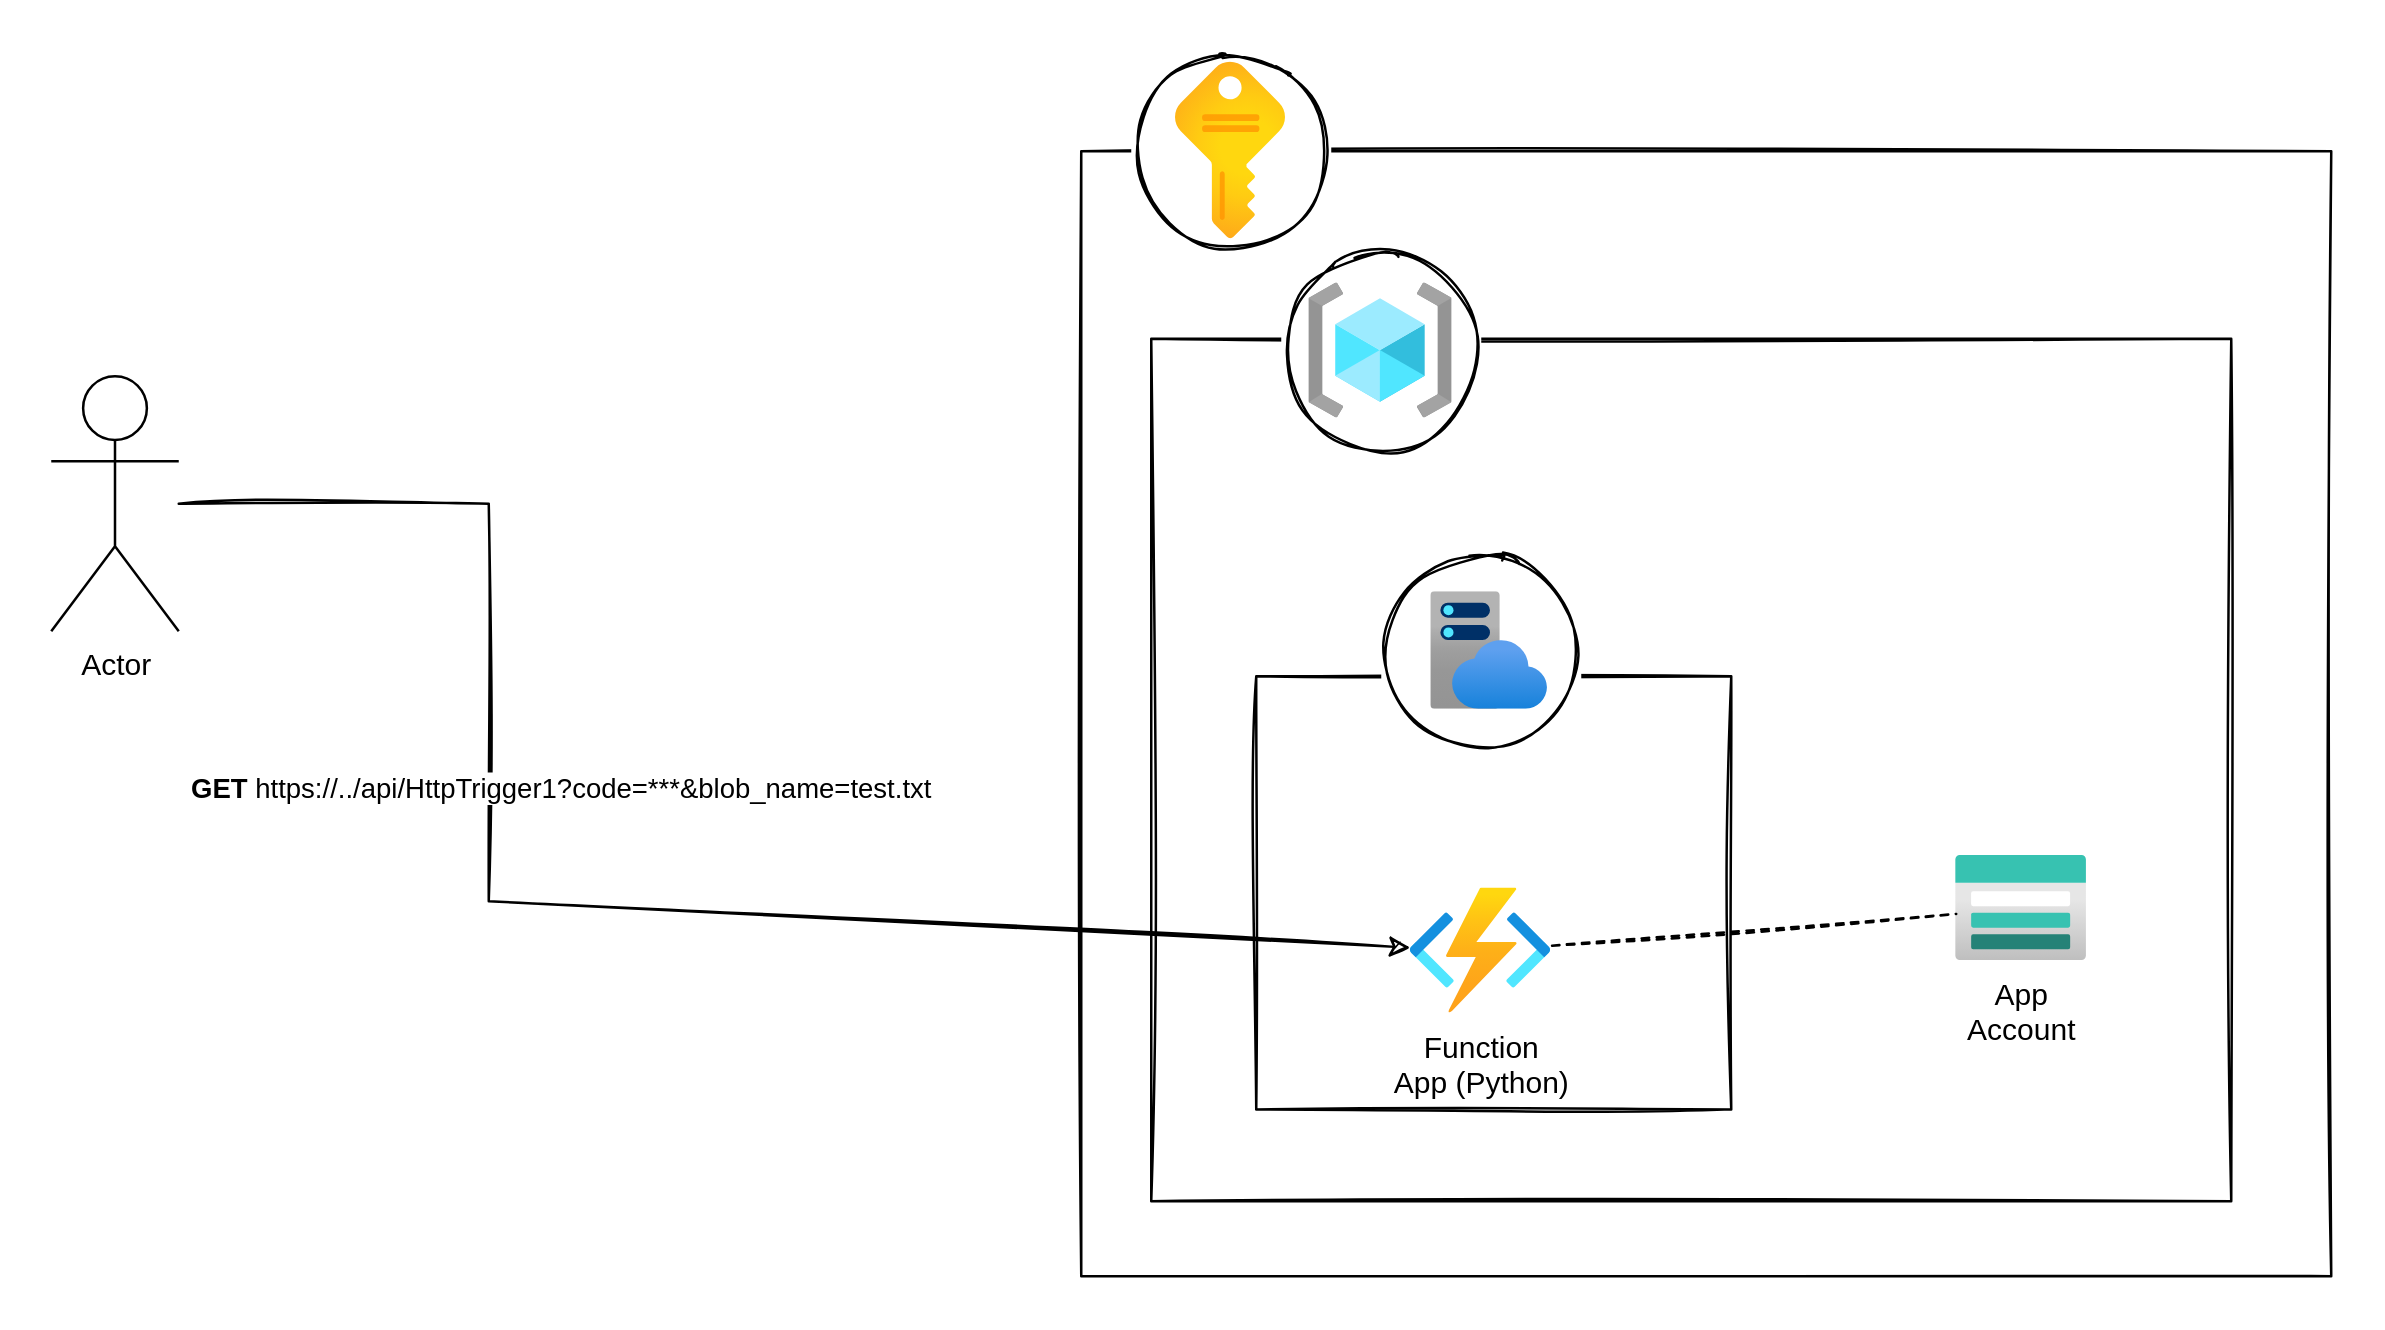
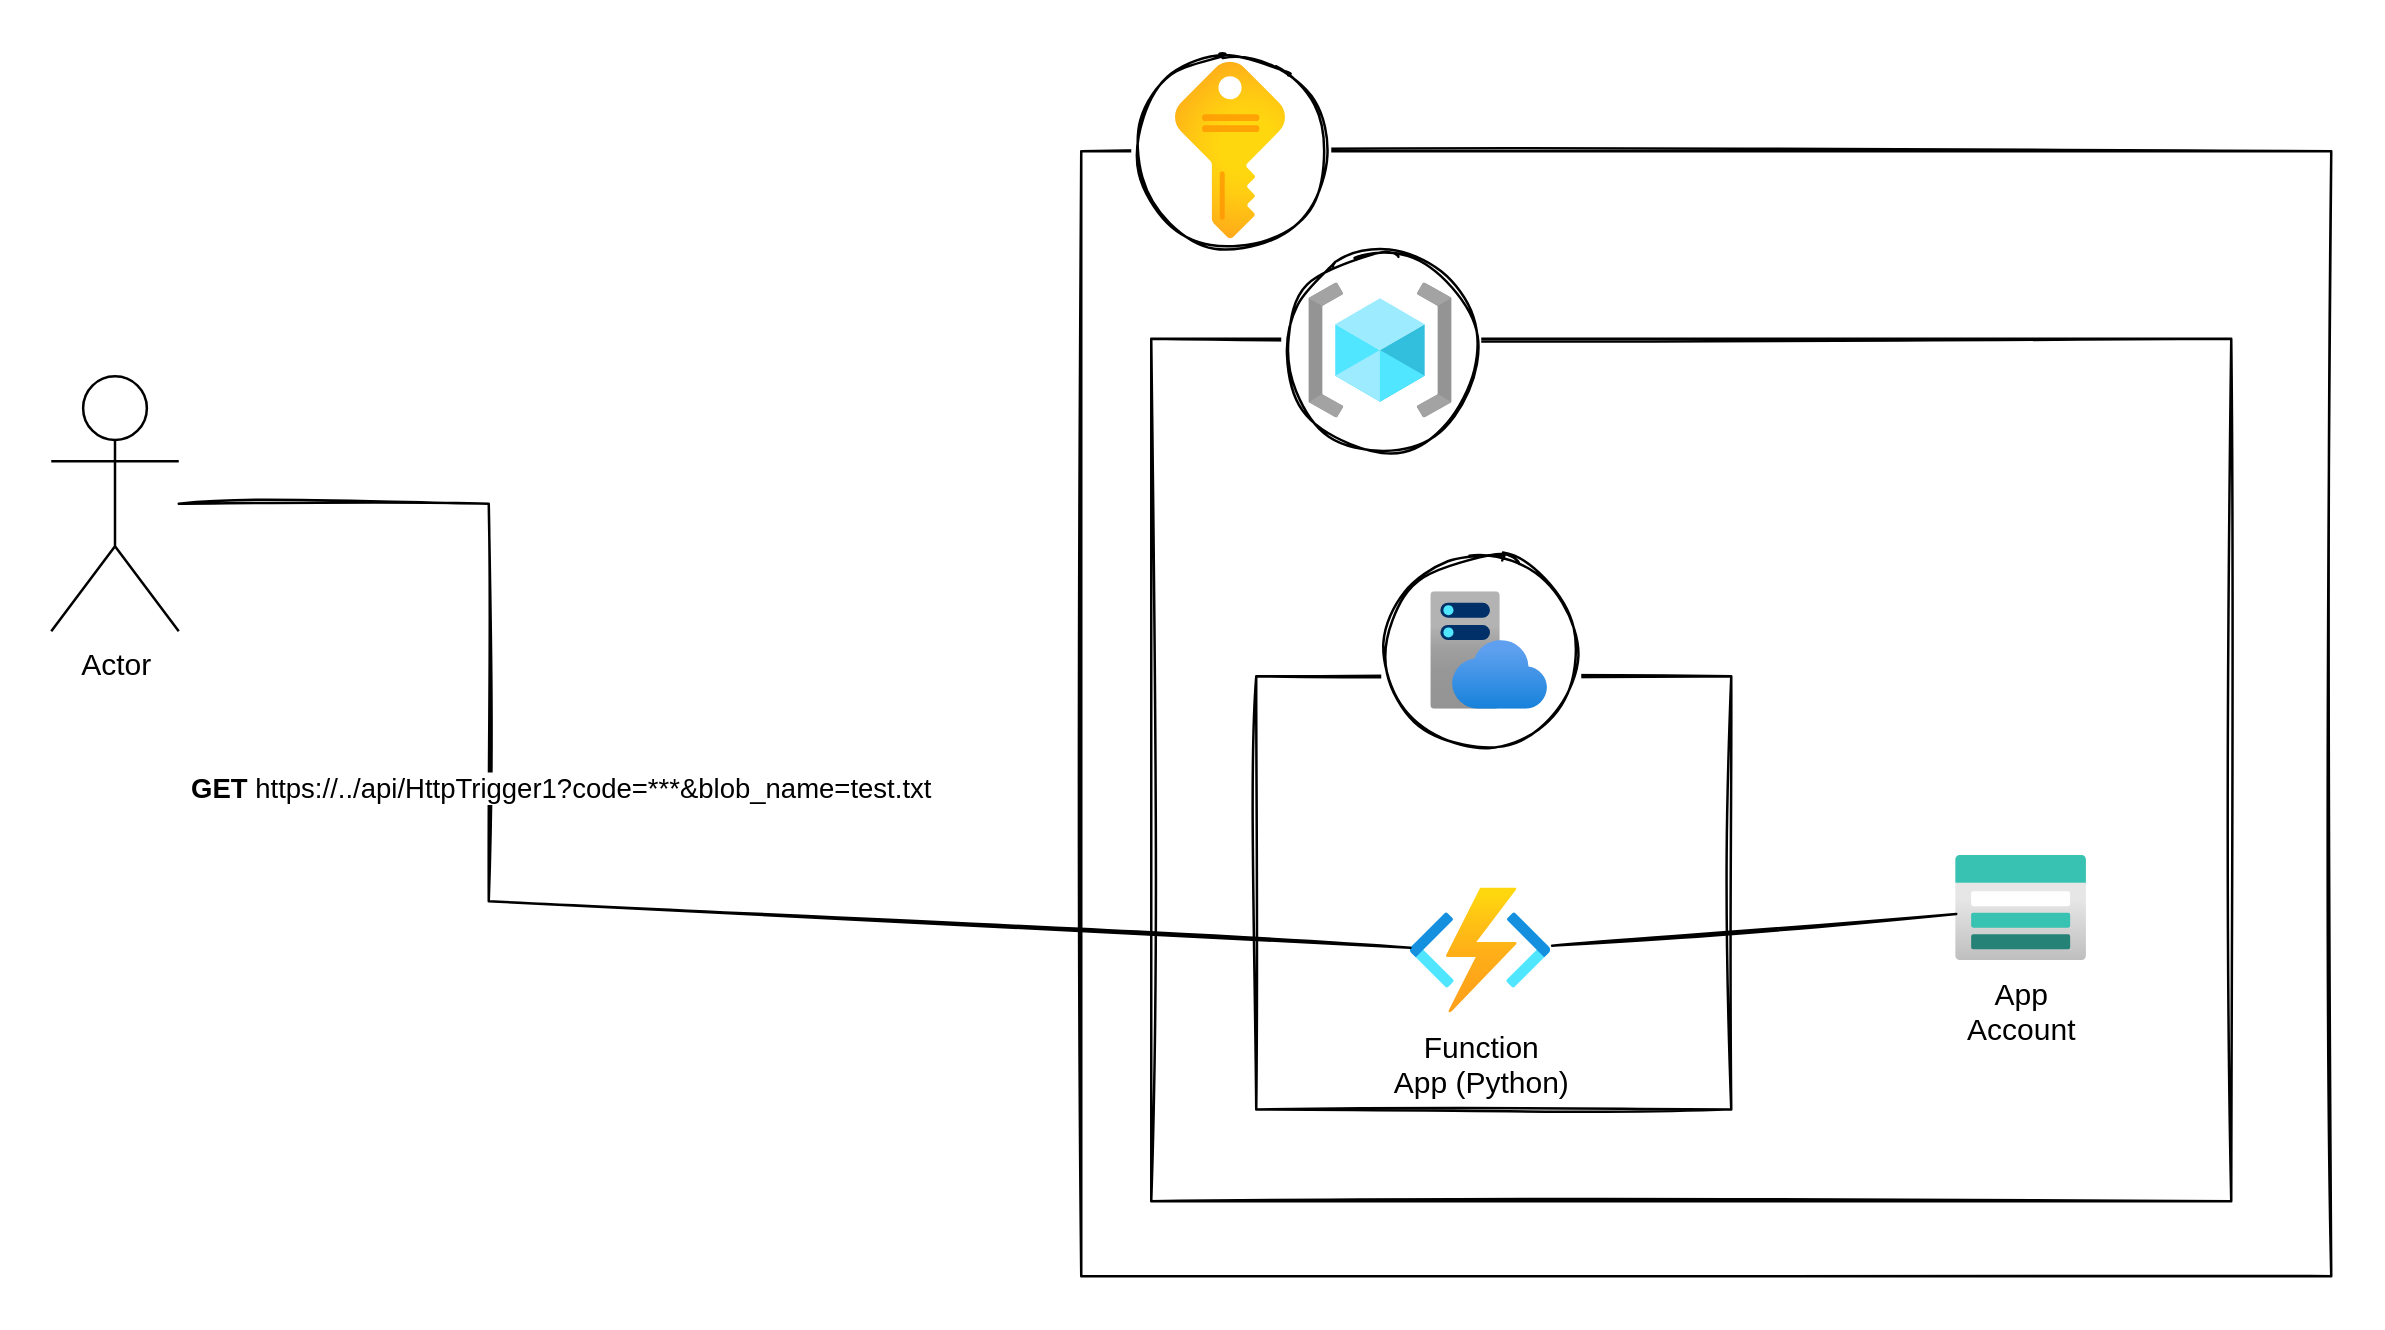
- <mxCell id="16" value="" style="endArrow=none;html=1;rounded=0;sketch=1;dashed=1;" parent="1" source="15" target="4" edge="1"><mxGeometry width="50" height="50" relative="1" as="geometry"><mxPoint x="762" y="370" as="sourcePoint" /><mxPoint x="812" y="320" as="targetPoint" /></mxGeometry></mxCell>
+ <mxCell id="16" value="" style="endArrow=none;html=1;rounded=0;sketch=1;" parent="1" source="15" target="4" edge="1"><mxGeometry width="50" height="50" relative="1" as="geometry"><mxPoint x="762" y="370" as="sourcePoint" /><mxPoint x="812" y="320" as="targetPoint" /></mxGeometry></mxCell>
- <mxCell id="18" value="" style="endArrow=classic;html=1;rounded=0;sketch=1;" edge="1" parent="1" source="17" target="15"><mxGeometry width="50" height="50" relative="1" as="geometry"><mxPoint x="495" y="380" as="sourcePoint" /><mxPoint x="545" y="330" as="targetPoint" /><Array as="points"><mxPoint x="195" y="201" /><mxPoint x="195" y="360" /></Array></mxGeometry></mxCell>
+ <mxCell id="18" value="" style="endArrow=none;html=1;rounded=0;sketch=1;" edge="1" parent="1" source="17" target="15"><mxGeometry width="50" height="50" relative="1" as="geometry"><mxPoint x="495" y="380" as="sourcePoint" /><mxPoint x="545" y="330" as="targetPoint" /><Array as="points"><mxPoint x="195" y="201" /><mxPoint x="195" y="360" /></Array></mxGeometry></mxCell>
